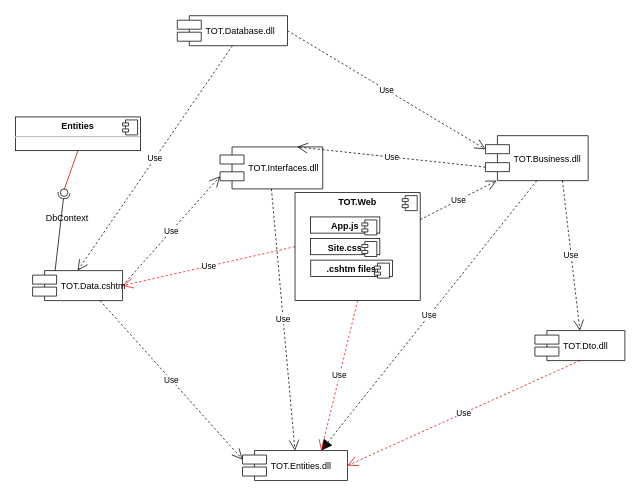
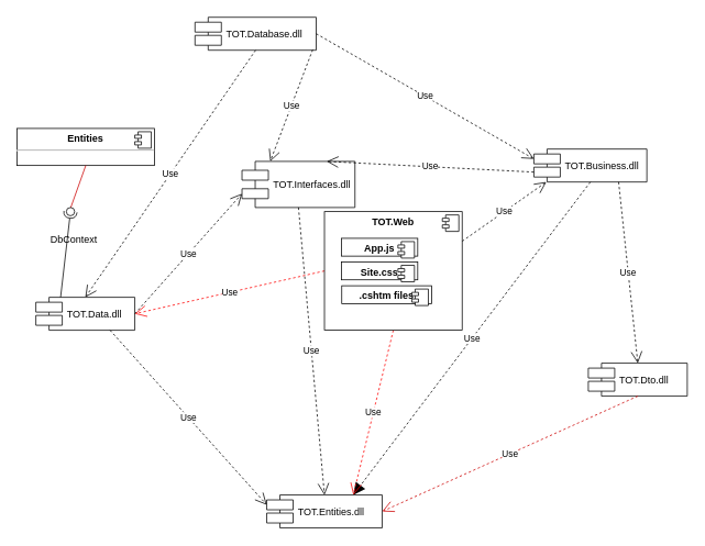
+ <mxCell id="17" value="Use" style="endArrow=open;endSize=12;dashed=1;html=1;entryX=0.25;entryY=0;entryDx=0;entryDy=0;exitX=0.971;exitY=0.983;exitDx=0;exitDy=0;exitPerimeter=0;" edge="1" parent="1" source="2" target="7"><mxGeometry width="160" relative="1" as="geometry"><mxPoint x="563" y="222" as="sourcePoint" /><mxPoint x="517.25" y="290" as="targetPoint" /></mxGeometry></mxCell>
- <mxCell id="3" value="TOT.Business.dll" style="shape=component;align=left;spacingLeft=36;" vertex="1" parent="1"><mxGeometry x="647" y="180" width="137" height="60" as="geometry" /></mxCell>
+ <mxCell id="3" value="TOT.Business.dll" style="shape=component;align=left;spacingLeft=36;" vertex="1" parent="1"><mxGeometry x="647" y="180" width="137" height="40" as="geometry" /></mxCell>
- <mxCell id="4" value="TOT.Data.cshtm" style="shape=component;align=left;spacingLeft=36;" vertex="1" parent="1"><mxGeometry x="43" y="360" width="120" height="40" as="geometry" /></mxCell>
+ <mxCell id="4" value="TOT.Data.dll" style="shape=component;align=left;spacingLeft=36;" vertex="1" parent="1"><mxGeometry x="43" y="360" width="120" height="40" as="geometry" /></mxCell>
